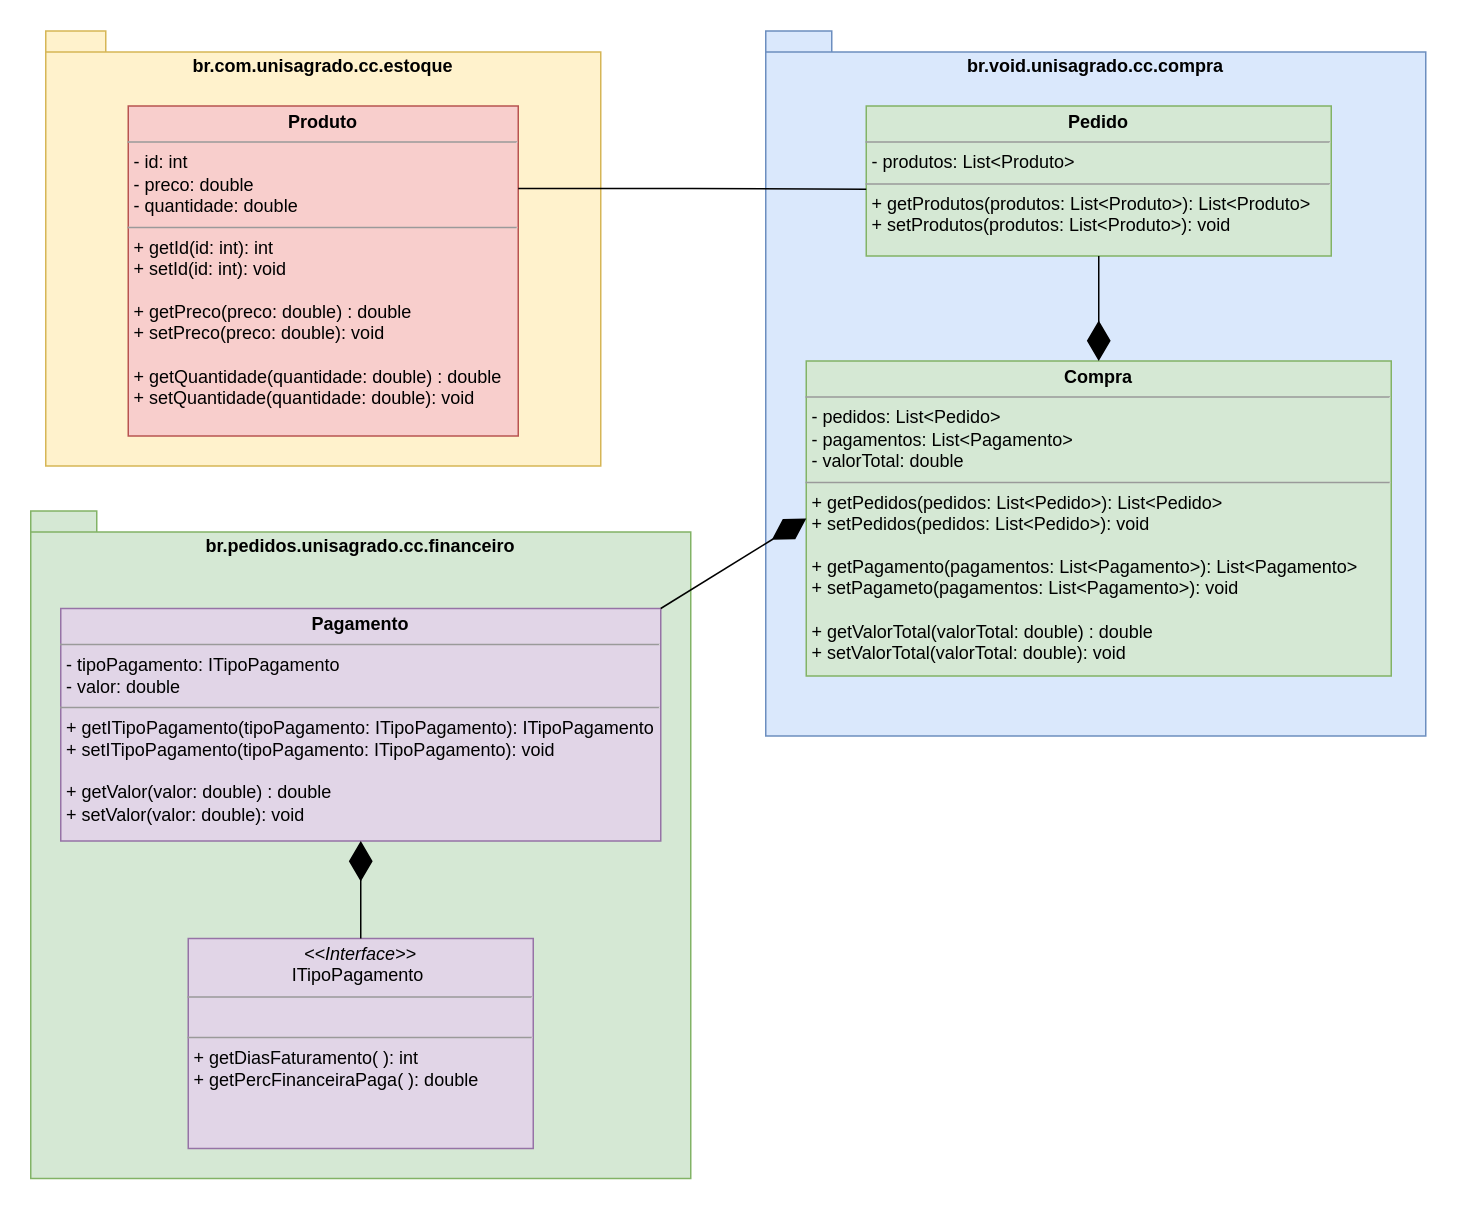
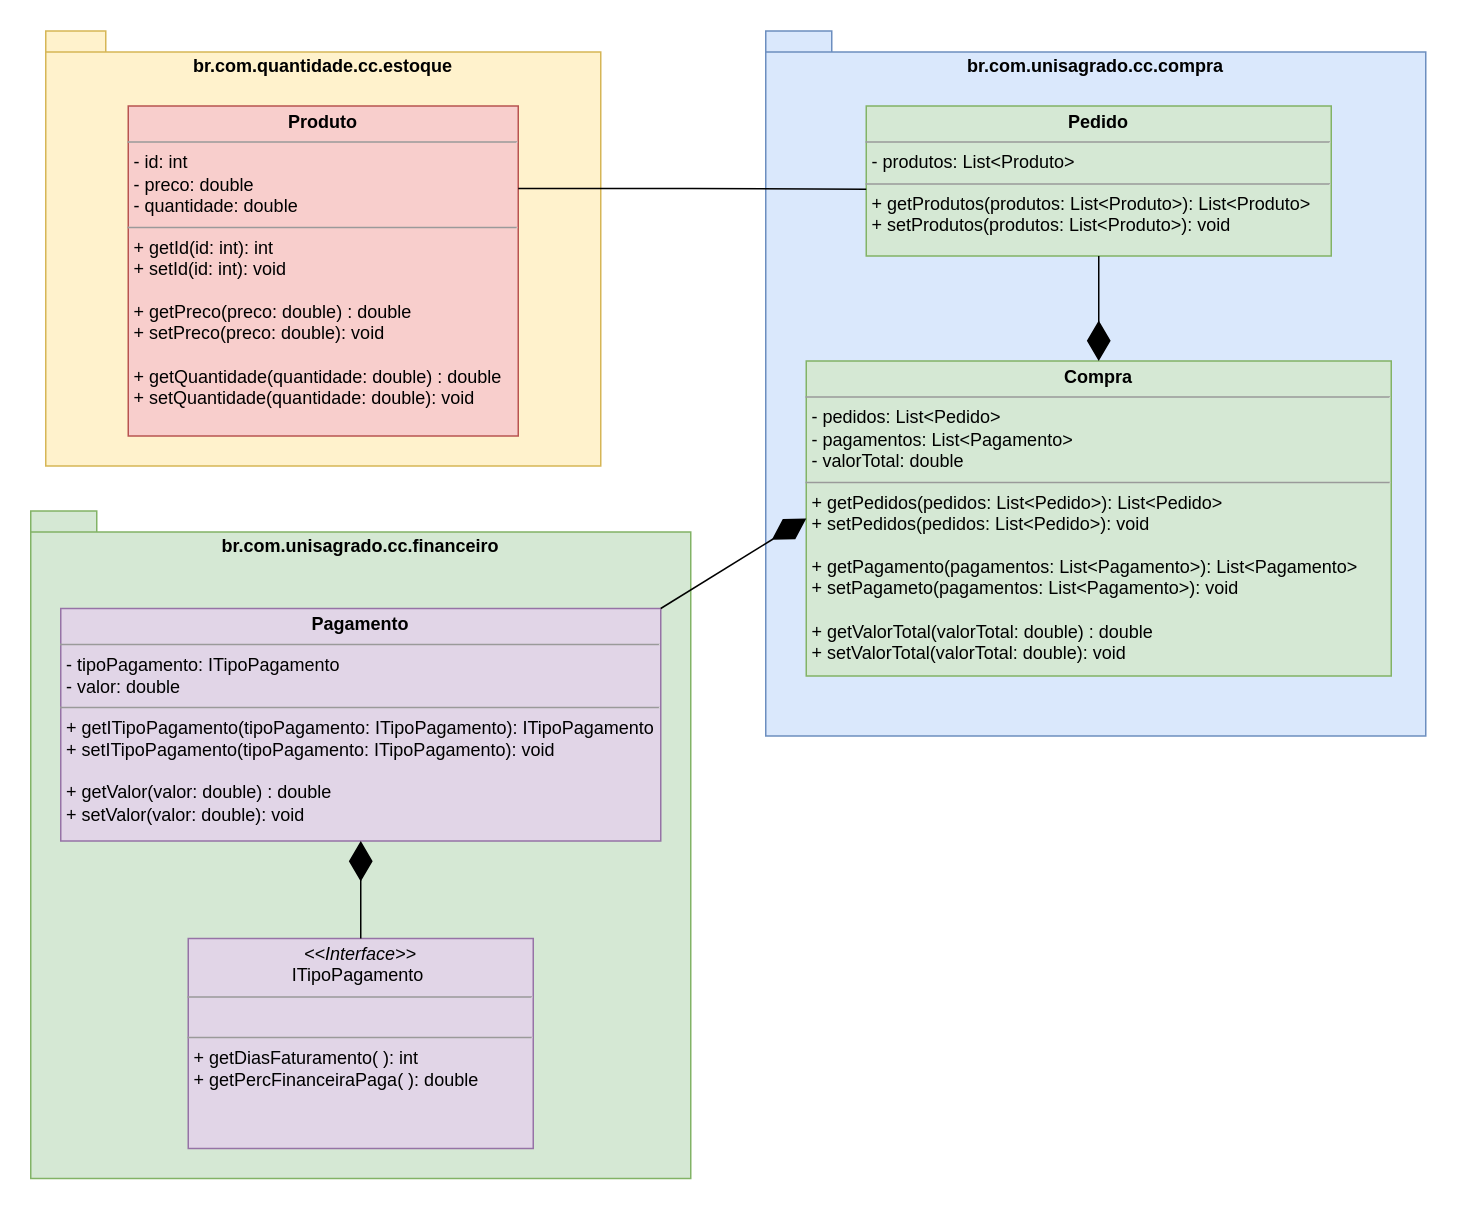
- <mxCell id="2" value="br.com.unisagrado.cc.estoque" style="shape=folder;fontStyle=1;spacingTop=10;tabWidth=40;tabHeight=14;tabPosition=left;html=1;whiteSpace=wrap;verticalAlign=top;fillColor=#fff2cc;strokeColor=#d6b656;" parent="1" vertex="1"><mxGeometry x="30" y="20" width="370" height="290" as="geometry" /></mxCell>
+ <mxCell id="2" value="br.com.quantidade.cc.estoque" style="shape=folder;fontStyle=1;spacingTop=10;tabWidth=40;tabHeight=14;tabPosition=left;html=1;whiteSpace=wrap;verticalAlign=top;fillColor=#fff2cc;strokeColor=#d6b656;" parent="1" vertex="1"><mxGeometry x="30" y="20" width="370" height="290" as="geometry" /></mxCell>
- <mxCell id="10" value="br.void.unisagrado.cc.compra" style="shape=folder;fontStyle=1;spacingTop=10;tabWidth=40;tabHeight=14;tabPosition=left;html=1;whiteSpace=wrap;verticalAlign=top;fillColor=#dae8fc;strokeColor=#6c8ebf;" parent="9" vertex="1"><mxGeometry width="440" height="470" as="geometry" /></mxCell>
+ <mxCell id="10" value="br.com.unisagrado.cc.compra" style="shape=folder;fontStyle=1;spacingTop=10;tabWidth=40;tabHeight=14;tabPosition=left;html=1;whiteSpace=wrap;verticalAlign=top;fillColor=#dae8fc;strokeColor=#6c8ebf;" parent="9" vertex="1"><mxGeometry width="440" height="470" as="geometry" /></mxCell>
- <mxCell id="5" value="br.pedidos.unisagrado.cc.financeiro" style="shape=folder;fontStyle=1;spacingTop=10;tabWidth=40;tabHeight=14;tabPosition=left;html=1;whiteSpace=wrap;verticalAlign=top;fillColor=#d5e8d4;strokeColor=#82b366;" parent="4" vertex="1"><mxGeometry width="440" height="445" as="geometry" /></mxCell>
+ <mxCell id="5" value="br.com.unisagrado.cc.financeiro" style="shape=folder;fontStyle=1;spacingTop=10;tabWidth=40;tabHeight=14;tabPosition=left;html=1;whiteSpace=wrap;verticalAlign=top;fillColor=#d5e8d4;strokeColor=#82b366;" parent="4" vertex="1"><mxGeometry width="440" height="445" as="geometry" /></mxCell>
